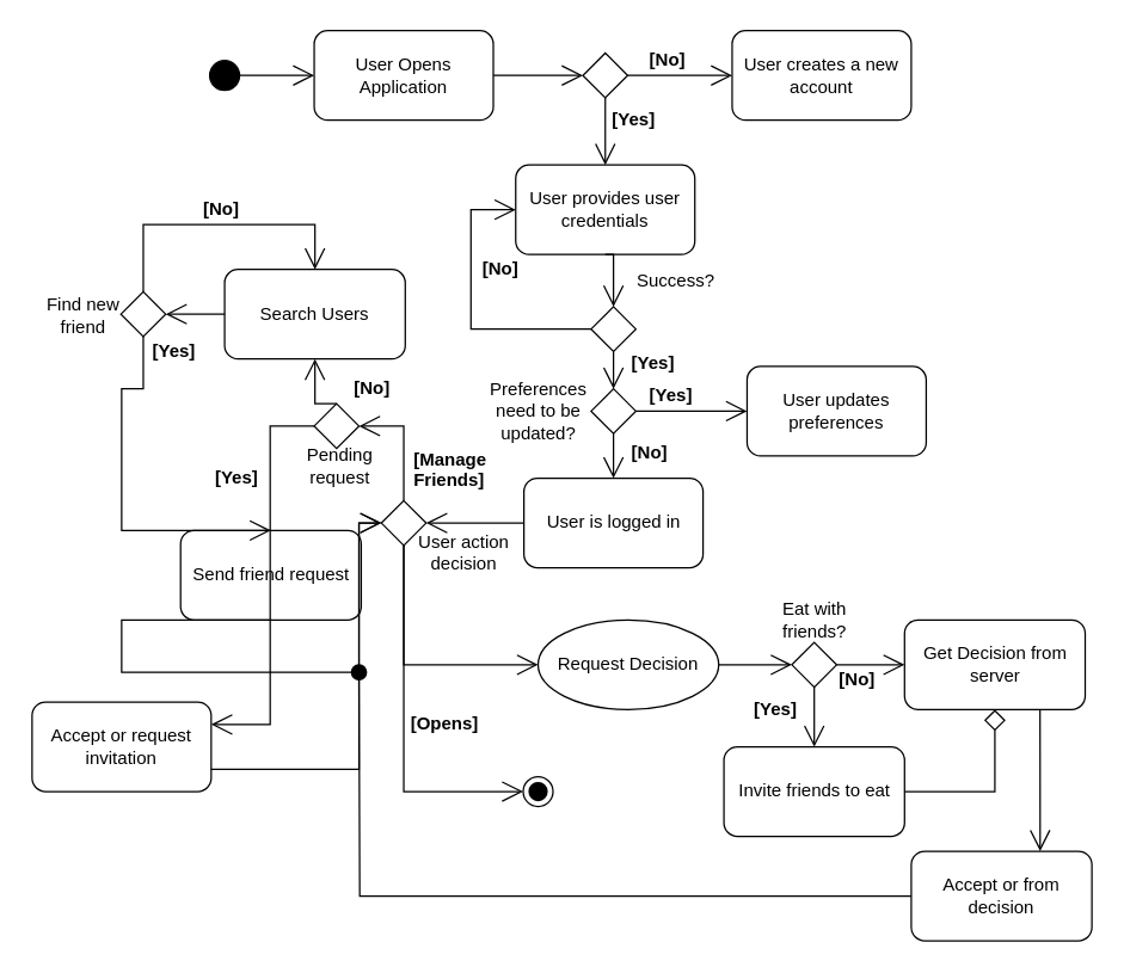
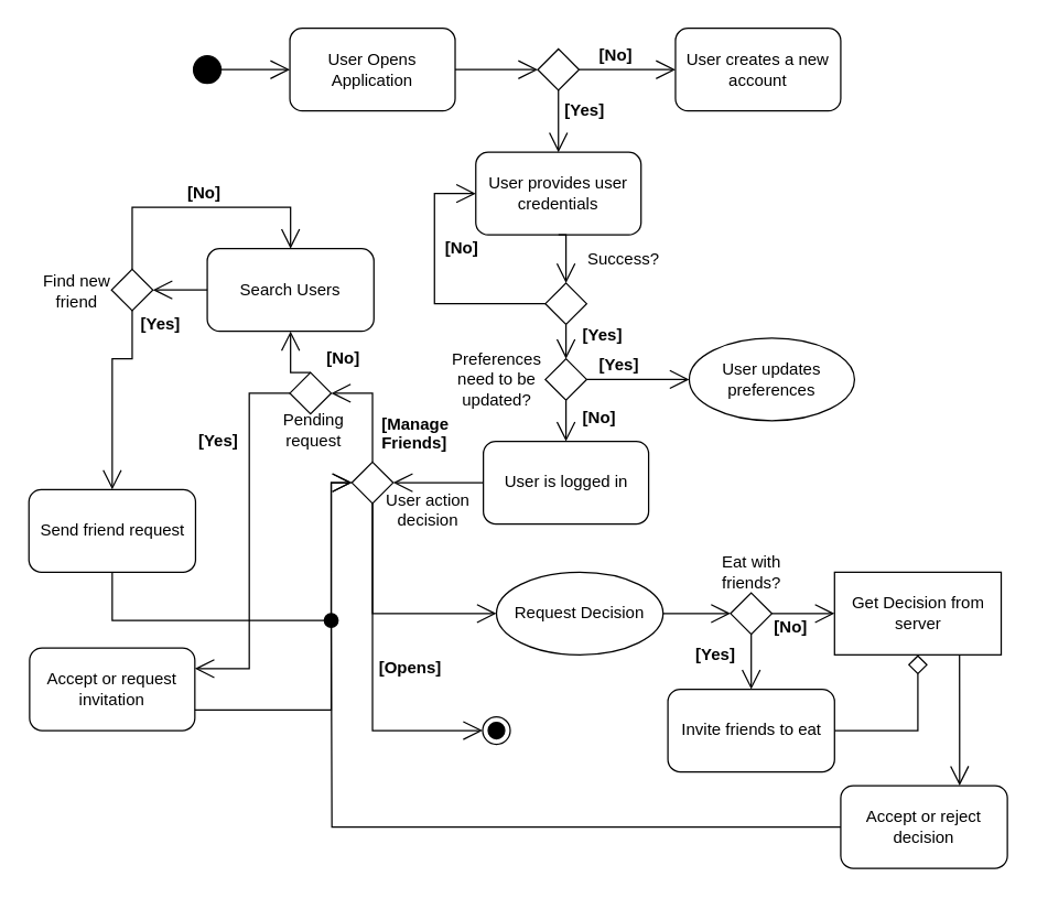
- <mxCell id="45" value="User updates preferences" style="rounded=1;whiteSpace=wrap;html=1;fillColor=none;" vertex="1" parent="1"><mxGeometry x="500" y="245" width="120" height="60" as="geometry" /></mxCell>
+ <mxCell id="45" value="User updates preferences" style="ellipse;whiteSpace=wrap;html=1;fillColor=none;" vertex="1" parent="1"><mxGeometry x="500" y="245" width="120" height="60" as="geometry" /></mxCell>
- <mxCell id="49" value="Send friend request" style="rounded=1;whiteSpace=wrap;html=1;fillColor=none;" vertex="1" parent="1"><mxGeometry x="120.5" y="355" width="121" height="60" as="geometry" /></mxCell>
+ <mxCell id="49" value="Send friend request" style="rounded=1;whiteSpace=wrap;html=1;fillColor=none;" vertex="1" parent="1"><mxGeometry x="20.5" y="355" width="121" height="60" as="geometry" /></mxCell>
- <mxCell id="64" value="Get Decision from server" style="rounded=1;whiteSpace=wrap;html=1;fillColor=none;" vertex="1" parent="1"><mxGeometry x="605.5" y="415" width="121" height="60" as="geometry" /></mxCell>
+ <mxCell id="64" value="Get Decision from server" style="whiteSpace=wrap;html=1;fillColor=none;rounded=0;" vertex="1" parent="1"><mxGeometry x="605.5" y="415" width="121" height="60" as="geometry" /></mxCell>
- <mxCell id="68" value="Accept or from decision" style="rounded=1;whiteSpace=wrap;html=1;fillColor=none;" vertex="1" parent="1"><mxGeometry x="610" y="570" width="121" height="60" as="geometry" /></mxCell>
+ <mxCell id="68" value="Accept or reject decision" style="rounded=1;whiteSpace=wrap;html=1;fillColor=none;" vertex="1" parent="1"><mxGeometry x="610" y="570" width="121" height="60" as="geometry" /></mxCell>
